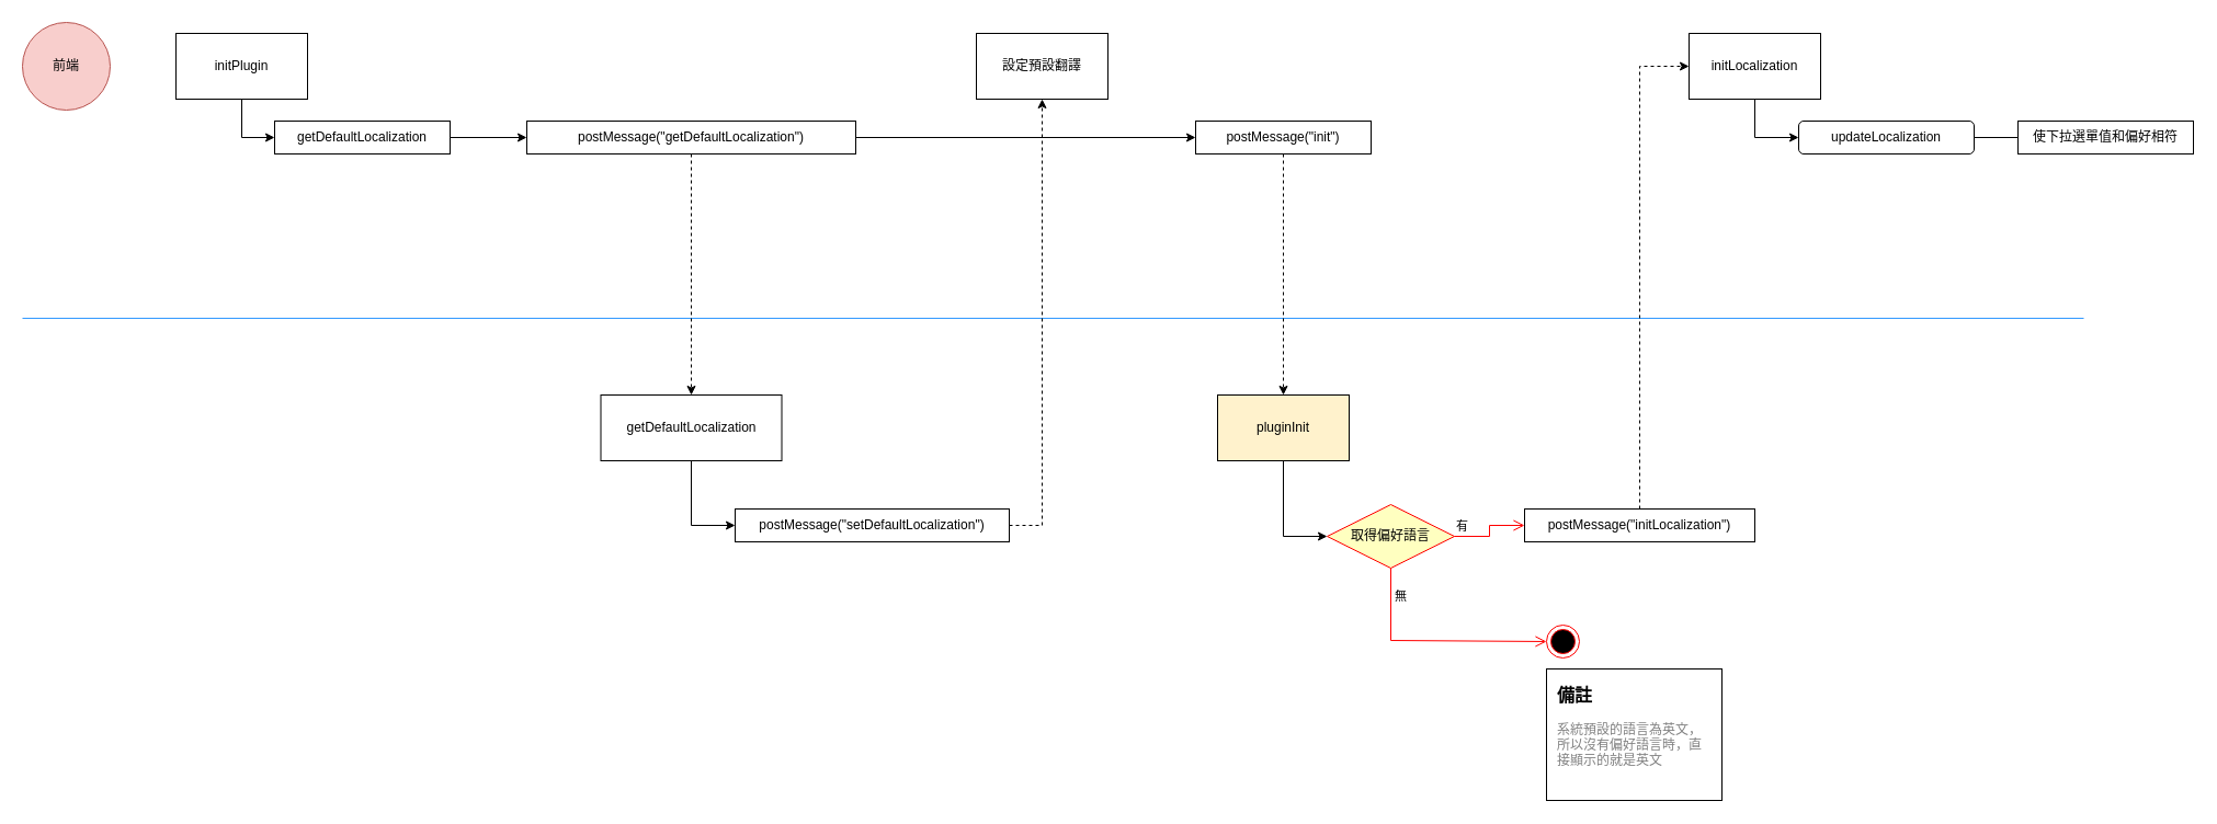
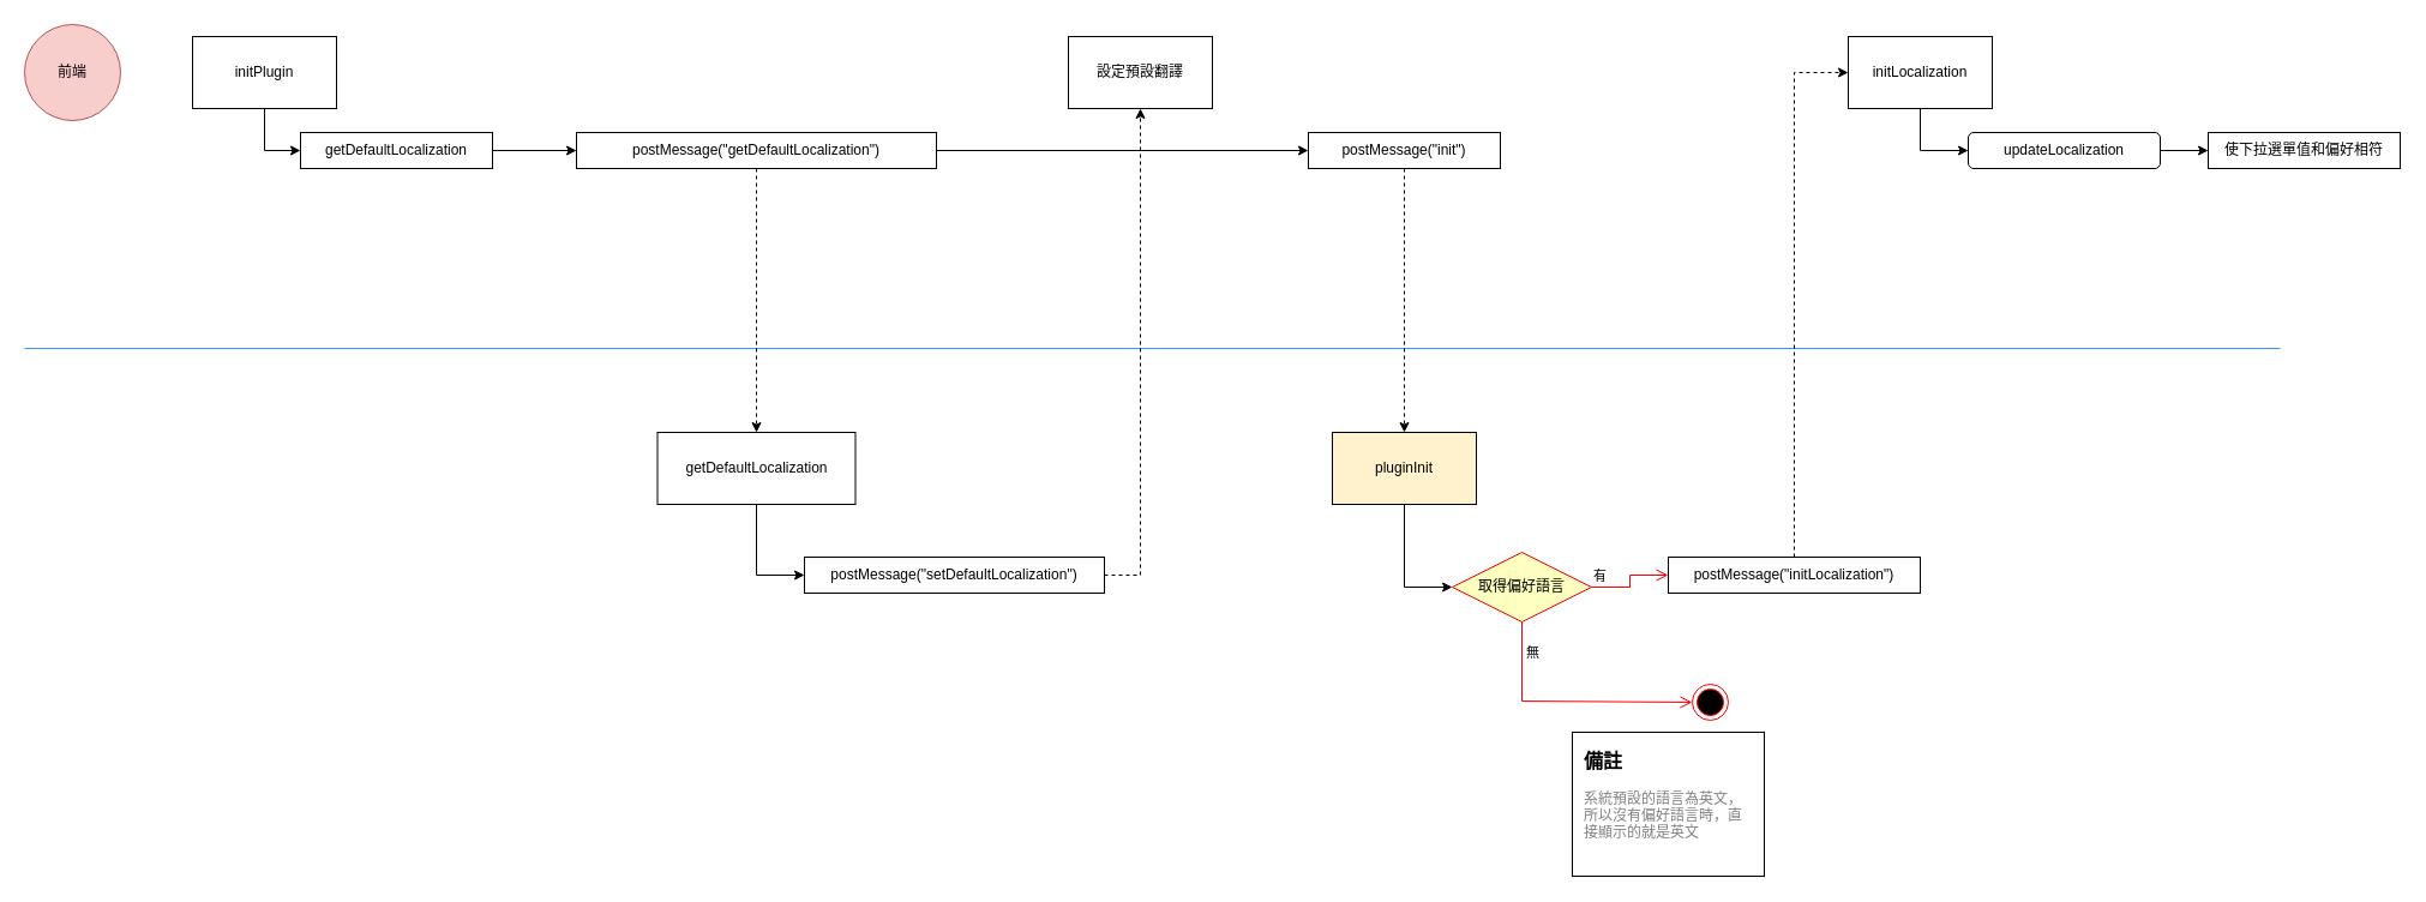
- <mxCell id="20" style="edgeStyle=orthogonalEdgeStyle;rounded=0;orthogonalLoop=1;jettySize=auto;html=1;endArrow=none;" edge="1" parent="1" source="21" target="22"><mxGeometry relative="1" as="geometry" /></mxCell>
+ <mxCell id="20" style="edgeStyle=orthogonalEdgeStyle;rounded=0;orthogonalLoop=1;jettySize=auto;html=1;" edge="1" parent="1" source="21" target="22"><mxGeometry relative="1" as="geometry" /></mxCell>
- <mxCell id="31" value="&lt;div style=&quot;font-size: 16px;&quot;&gt;&lt;span style=&quot;background-color: initial;&quot;&gt;&lt;b style=&quot;&quot;&gt;&lt;font style=&quot;font-size: 16px;&quot;&gt;備註&lt;/font&gt;&lt;/b&gt;&lt;/span&gt;&lt;/div&gt;&lt;div style=&quot;&quot;&gt;&lt;span style=&quot;background-color: initial;&quot;&gt;&lt;font style=&quot;font-size: 12px;&quot;&gt;&lt;br&gt;&lt;/font&gt;&lt;/span&gt;&lt;/div&gt;&lt;div style=&quot;&quot;&gt;&lt;font color=&quot;#808080&quot;&gt;系統預設的語言為英文，所以沒有偏好語言時，直接顯示的就是英文&lt;/font&gt;&lt;/div&gt;" style="rounded=0;whiteSpace=wrap;html=1;align=left;spacing=10;verticalAlign=top;" vertex="1" parent="1"><mxGeometry x="1410" y="610" width="160" height="120" as="geometry" /></mxCell>
+ <mxCell id="31" value="&lt;div style=&quot;font-size: 16px;&quot;&gt;&lt;span style=&quot;background-color: initial;&quot;&gt;&lt;b style=&quot;&quot;&gt;&lt;font style=&quot;font-size: 16px;&quot;&gt;備註&lt;/font&gt;&lt;/b&gt;&lt;/span&gt;&lt;/div&gt;&lt;div style=&quot;&quot;&gt;&lt;span style=&quot;background-color: initial;&quot;&gt;&lt;font style=&quot;font-size: 12px;&quot;&gt;&lt;br&gt;&lt;/font&gt;&lt;/span&gt;&lt;/div&gt;&lt;div style=&quot;&quot;&gt;&lt;font color=&quot;#808080&quot;&gt;系統預設的語言為英文，所以沒有偏好語言時，直接顯示的就是英文&lt;/font&gt;&lt;/div&gt;" style="rounded=0;whiteSpace=wrap;html=1;align=left;spacing=10;verticalAlign=top;" vertex="1" parent="1"><mxGeometry x="1310" y="610" width="160" height="120" as="geometry" /></mxCell>
